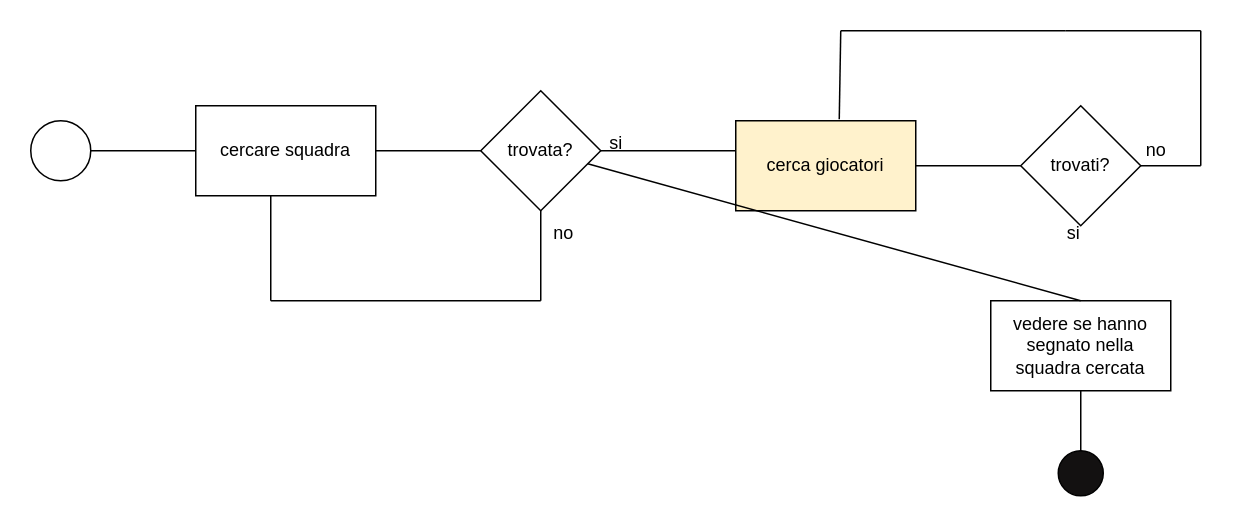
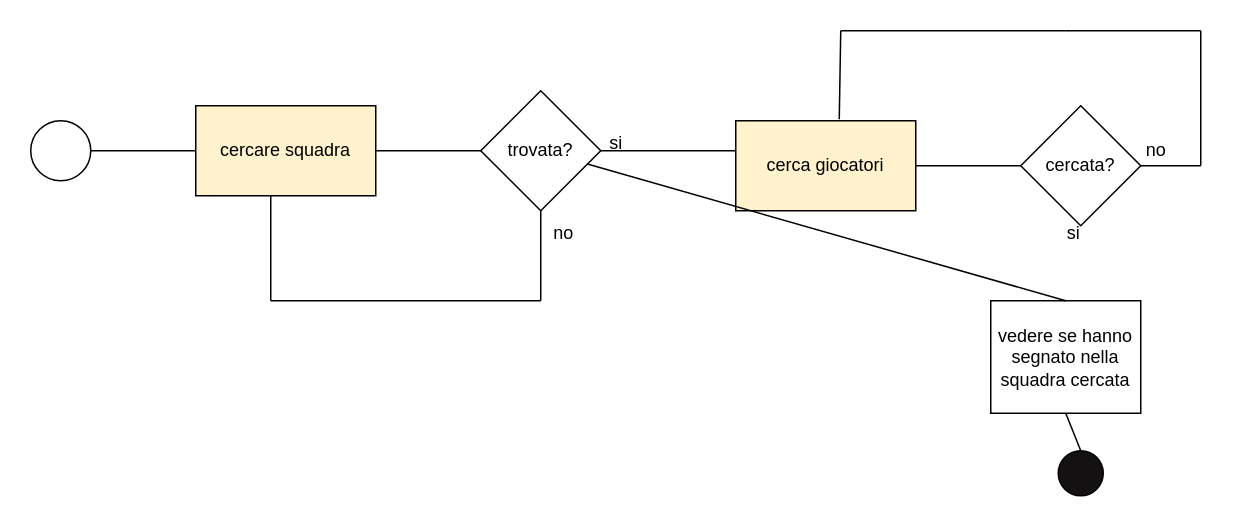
- <mxCell id="5" value="cercare squadra" style="rounded=0;whiteSpace=wrap;html=1;" vertex="1" parent="1"><mxGeometry x="130" y="70" width="120" height="60" as="geometry" /></mxCell>
+ <mxCell id="5" value="cercare squadra" style="rounded=0;whiteSpace=wrap;html=1;fillColor=#fff2cc;" vertex="1" parent="1"><mxGeometry x="130" y="70" width="120" height="60" as="geometry" /></mxCell>
- <mxCell id="17" value="trovati?" style="rhombus;whiteSpace=wrap;html=1;" vertex="1" parent="1"><mxGeometry x="680" y="70" width="80" height="80" as="geometry" /></mxCell>
+ <mxCell id="17" value="cercata?" style="rhombus;whiteSpace=wrap;html=1;" vertex="1" parent="1"><mxGeometry x="680" y="70" width="80" height="80" as="geometry" /></mxCell>
- <mxCell id="15" value="vedere se hanno segnato nella squadra cercata" style="rounded=0;whiteSpace=wrap;html=1;" vertex="1" parent="1"><mxGeometry x="660" y="200" width="120" height="60" as="geometry" /></mxCell>
+ <mxCell id="15" value="vedere se hanno segnato nella squadra cercata" style="rounded=0;whiteSpace=wrap;html=1;" vertex="1" parent="1"><mxGeometry x="660" y="200" width="100" height="75" as="geometry" /></mxCell>
